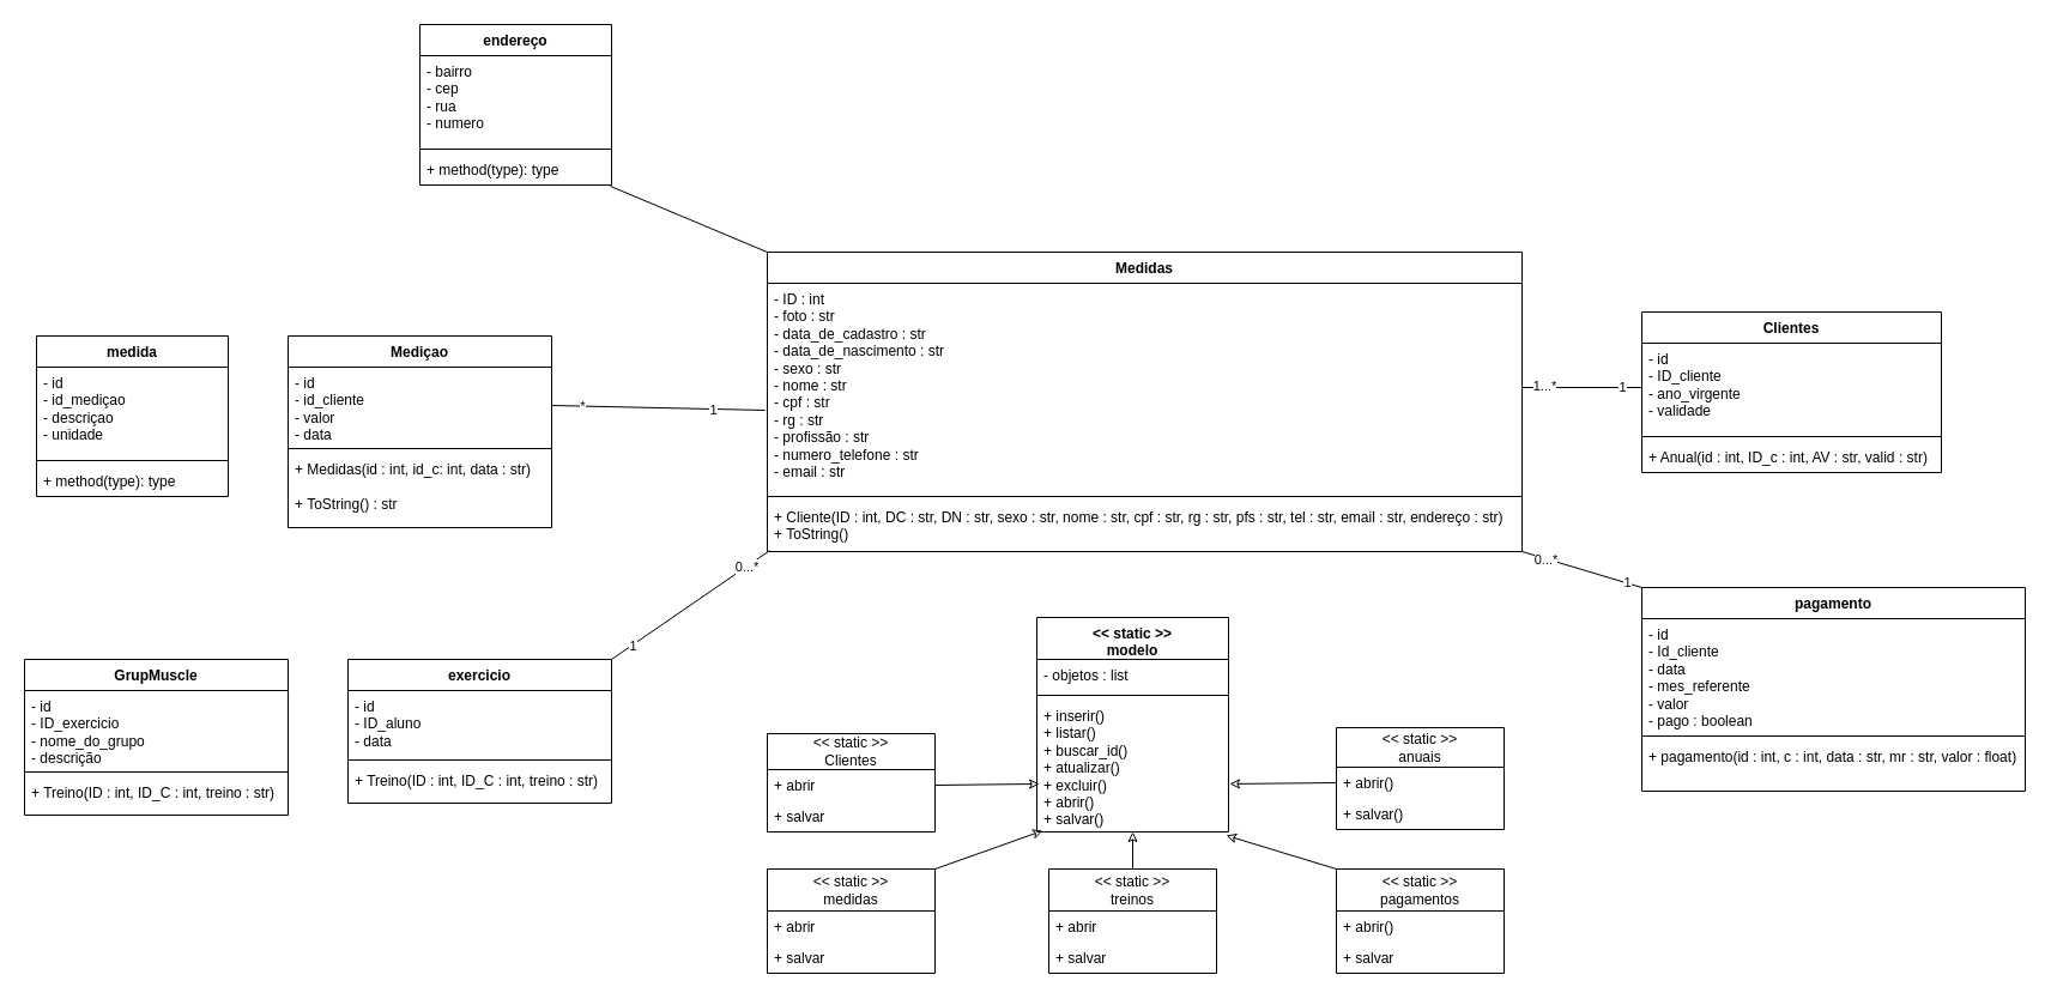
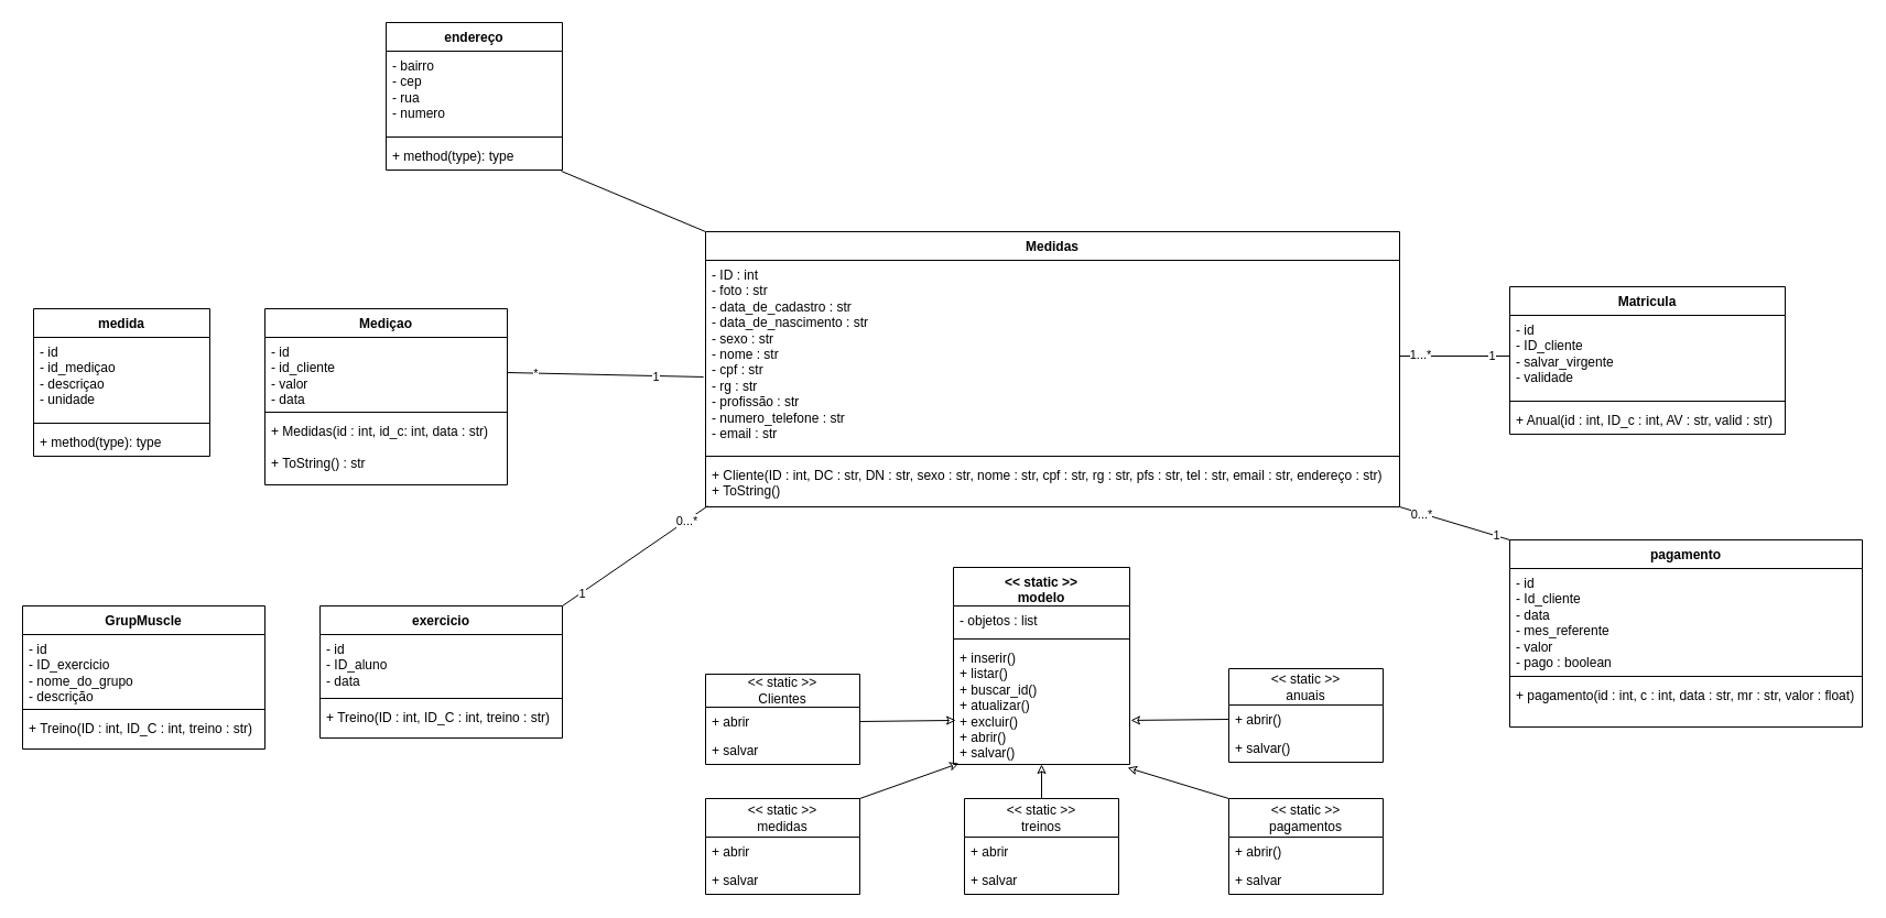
- <mxCell id="10" value="Clientes" style="swimlane;fontStyle=1;align=center;verticalAlign=top;childLayout=stackLayout;horizontal=1;startSize=26;horizontalStack=0;resizeParent=1;resizeParentMax=0;resizeLast=0;collapsible=1;marginBottom=0;whiteSpace=wrap;html=1;fontFamily=Helvetica;" parent="1" vertex="1"><mxGeometry x="1370" y="260" width="250" height="134" as="geometry" /></mxCell>
+ <mxCell id="10" value="Matricula" style="swimlane;fontStyle=1;align=center;verticalAlign=top;childLayout=stackLayout;horizontal=1;startSize=26;horizontalStack=0;resizeParent=1;resizeParentMax=0;resizeLast=0;collapsible=1;marginBottom=0;whiteSpace=wrap;html=1;fontFamily=Helvetica;" parent="1" vertex="1"><mxGeometry x="1370" y="260" width="250" height="134" as="geometry" /></mxCell>
- <mxCell id="11" value="- id&lt;div&gt;- ID_cliente&lt;/div&gt;&lt;div&gt;- ano_virgente&lt;/div&gt;&lt;div&gt;- validade&lt;/div&gt;" style="text;strokeColor=none;fillColor=none;align=left;verticalAlign=top;spacingLeft=4;spacingRight=4;overflow=hidden;rotatable=0;points=[[0,0.5],[1,0.5]];portConstraint=eastwest;whiteSpace=wrap;html=1;fontFamily=Helvetica;" parent="10" vertex="1"><mxGeometry y="26" width="250" height="74" as="geometry" /></mxCell>
+ <mxCell id="11" value="- id&lt;div&gt;- ID_cliente&lt;/div&gt;&lt;div&gt;- salvar_virgente&lt;/div&gt;&lt;div&gt;- validade&lt;/div&gt;" style="text;strokeColor=none;fillColor=none;align=left;verticalAlign=top;spacingLeft=4;spacingRight=4;overflow=hidden;rotatable=0;points=[[0,0.5],[1,0.5]];portConstraint=eastwest;whiteSpace=wrap;html=1;fontFamily=Helvetica;" parent="10" vertex="1"><mxGeometry y="26" width="250" height="74" as="geometry" /></mxCell>
